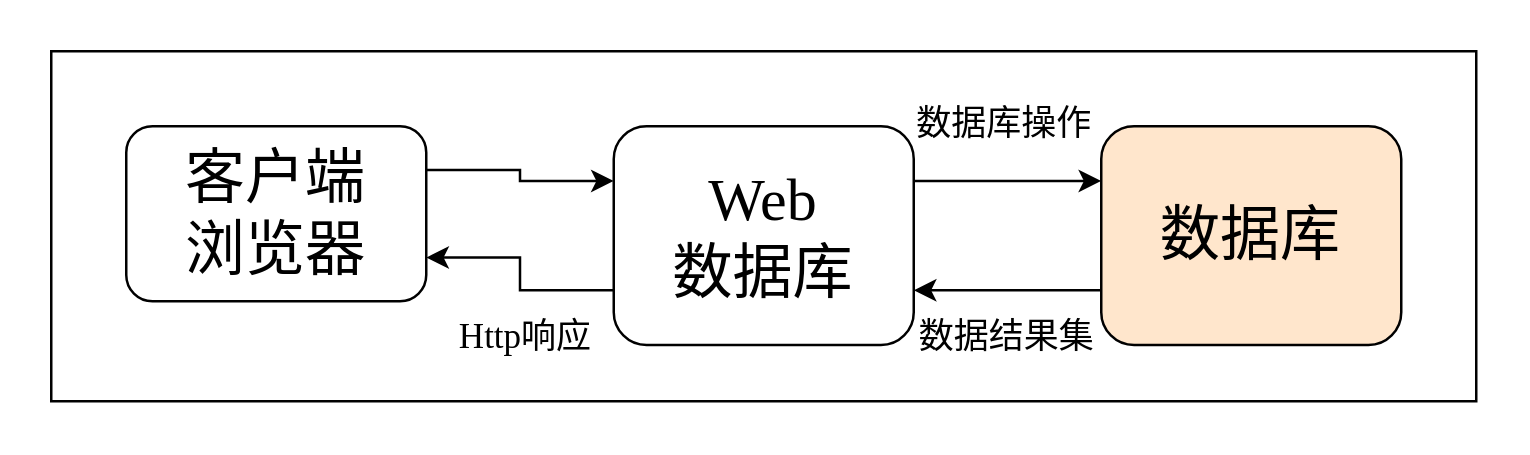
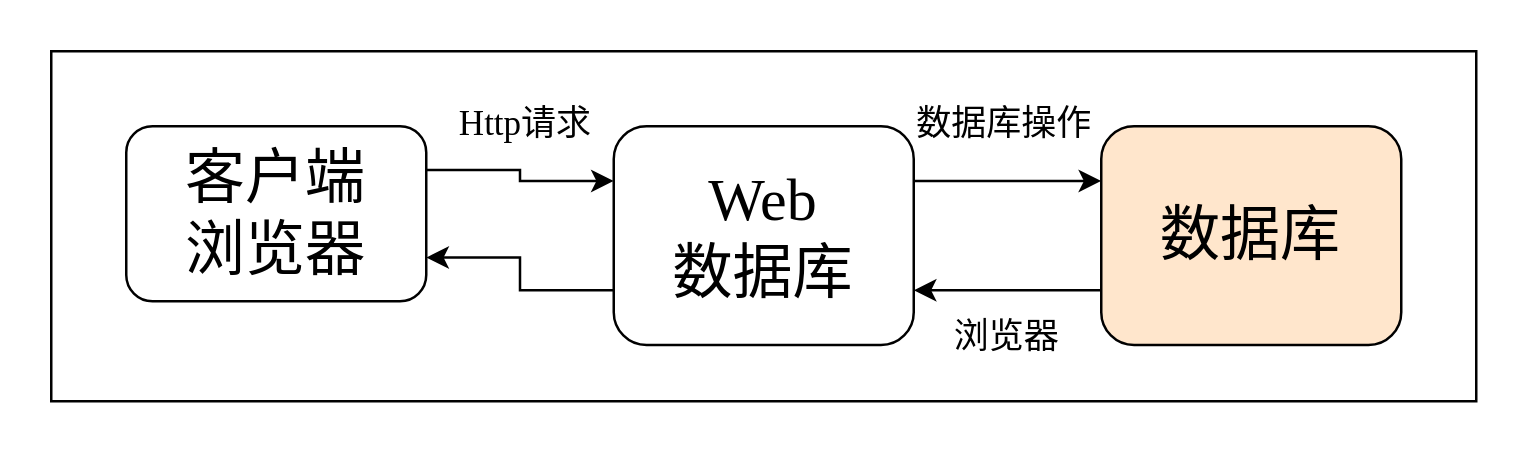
+ <mxCell id="10" value="&lt;font style=&quot;font-size: 14px;&quot; face=&quot;Times New Roman&quot;&gt;Http请求&lt;/font&gt;" style="text;html=1;align=center;verticalAlign=middle;whiteSpace=wrap;rounded=0;" parent="1" vertex="1"><mxGeometry x="180" y="40" width="60" height="20" as="geometry" /></mxCell>
- <mxCell id="11" value="&lt;font style=&quot;font-size: 14px;&quot; face=&quot;Times New Roman&quot;&gt;Http响应&lt;/font&gt;" style="text;html=1;align=center;verticalAlign=middle;whiteSpace=wrap;rounded=0;" parent="1" vertex="1"><mxGeometry x="180" y="125" width="60" height="20" as="geometry" /></mxCell>
- <mxCell id="13" value="&lt;font style=&quot;font-size: 14px;&quot; face=&quot;Times New Roman&quot;&gt;数据结果集&lt;/font&gt;" style="text;html=1;align=center;verticalAlign=middle;whiteSpace=wrap;rounded=0;" parent="1" vertex="1"><mxGeometry x="364" y="125" width="77" height="20" as="geometry" /></mxCell>
+ <mxCell id="13" value="&lt;font style=&quot;font-size: 14px;&quot; face=&quot;Times New Roman&quot;&gt;浏览器&lt;/font&gt;" style="text;html=1;align=center;verticalAlign=middle;whiteSpace=wrap;rounded=0;" parent="1" vertex="1"><mxGeometry x="364" y="125" width="77" height="20" as="geometry" /></mxCell>
